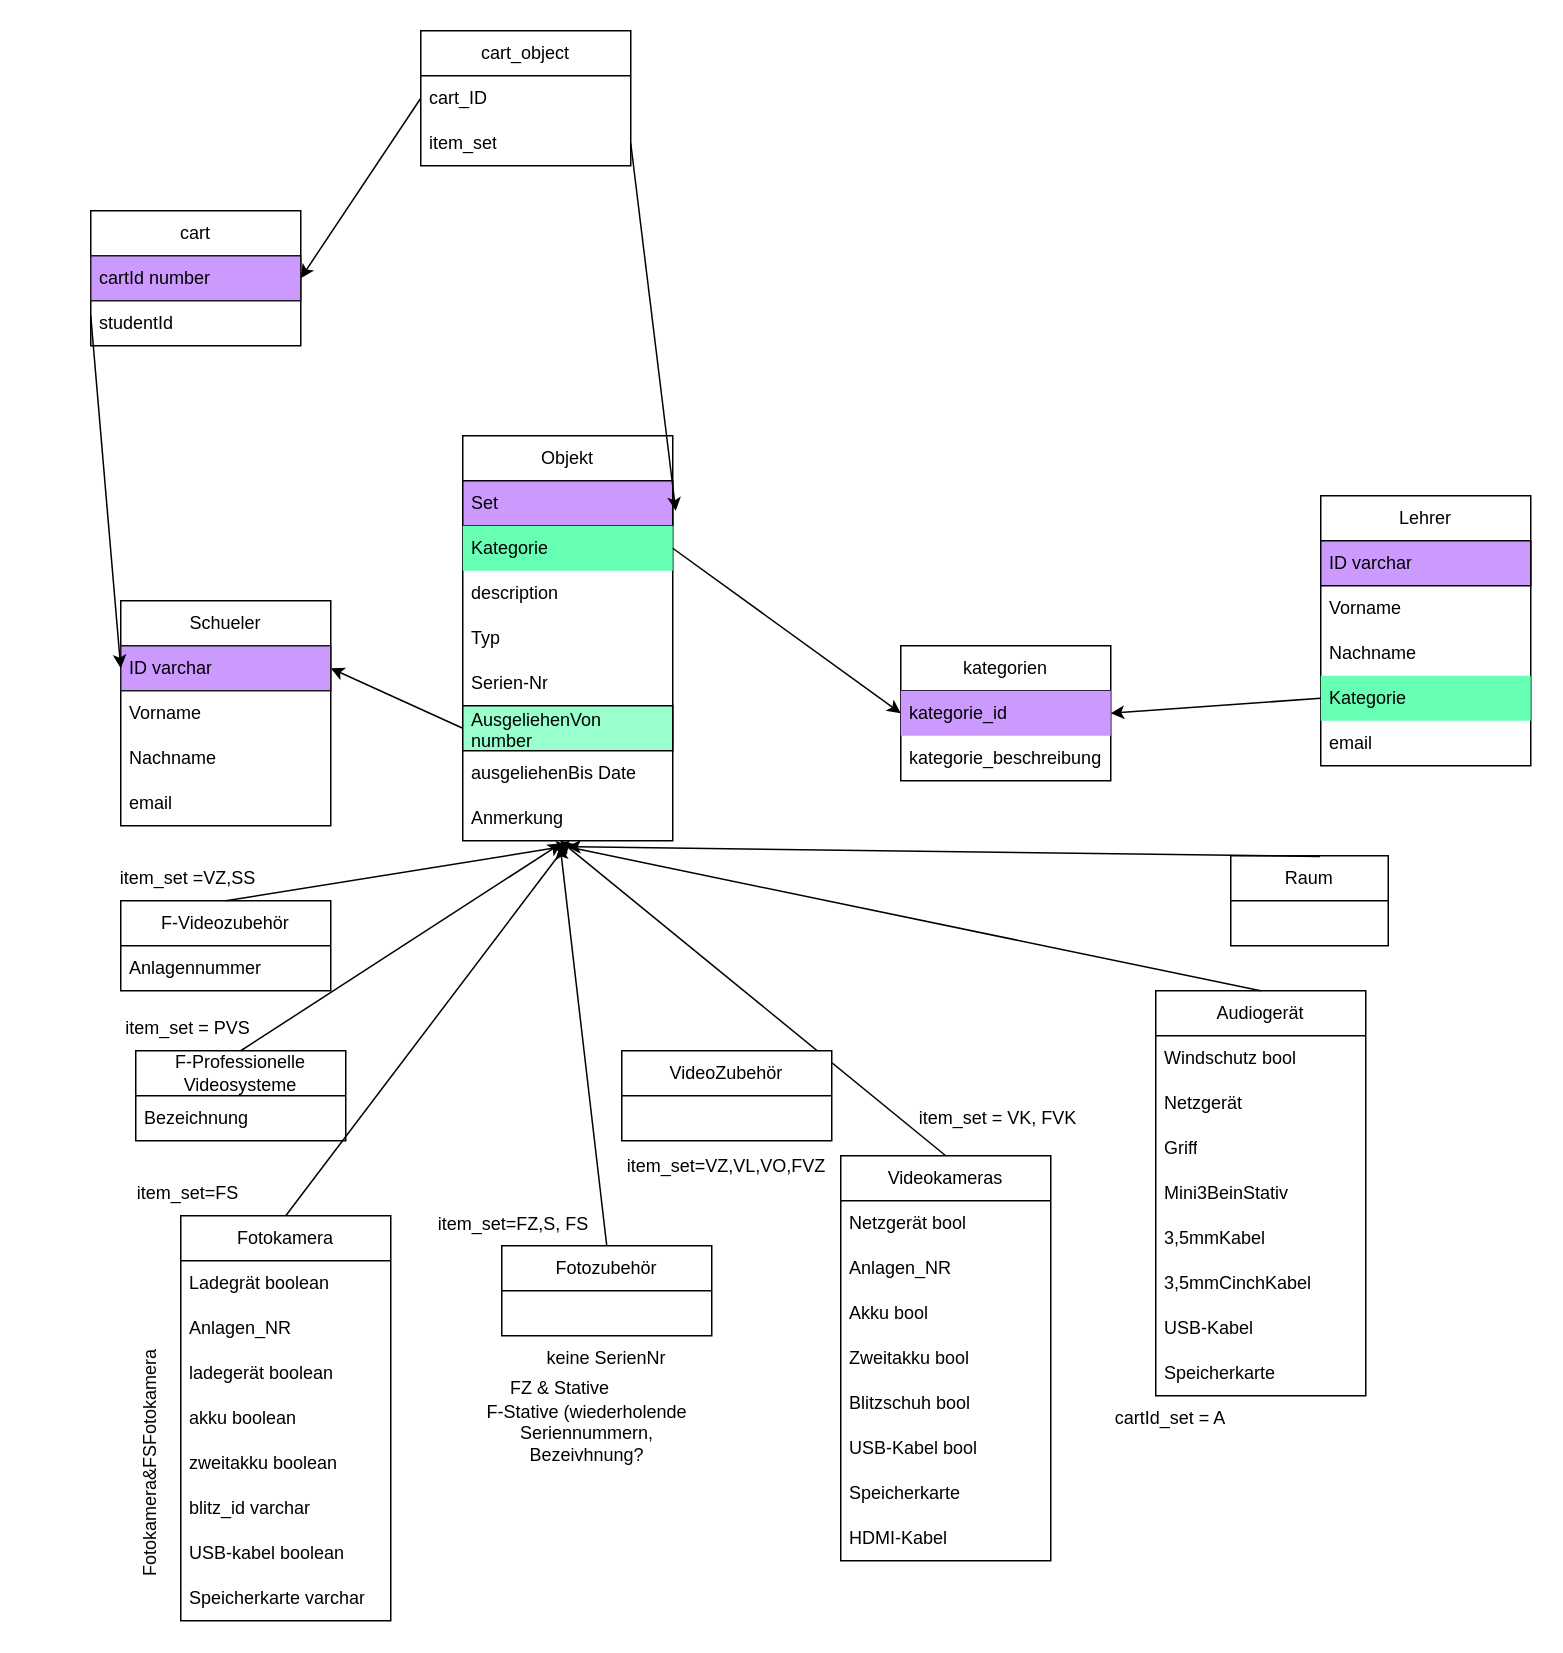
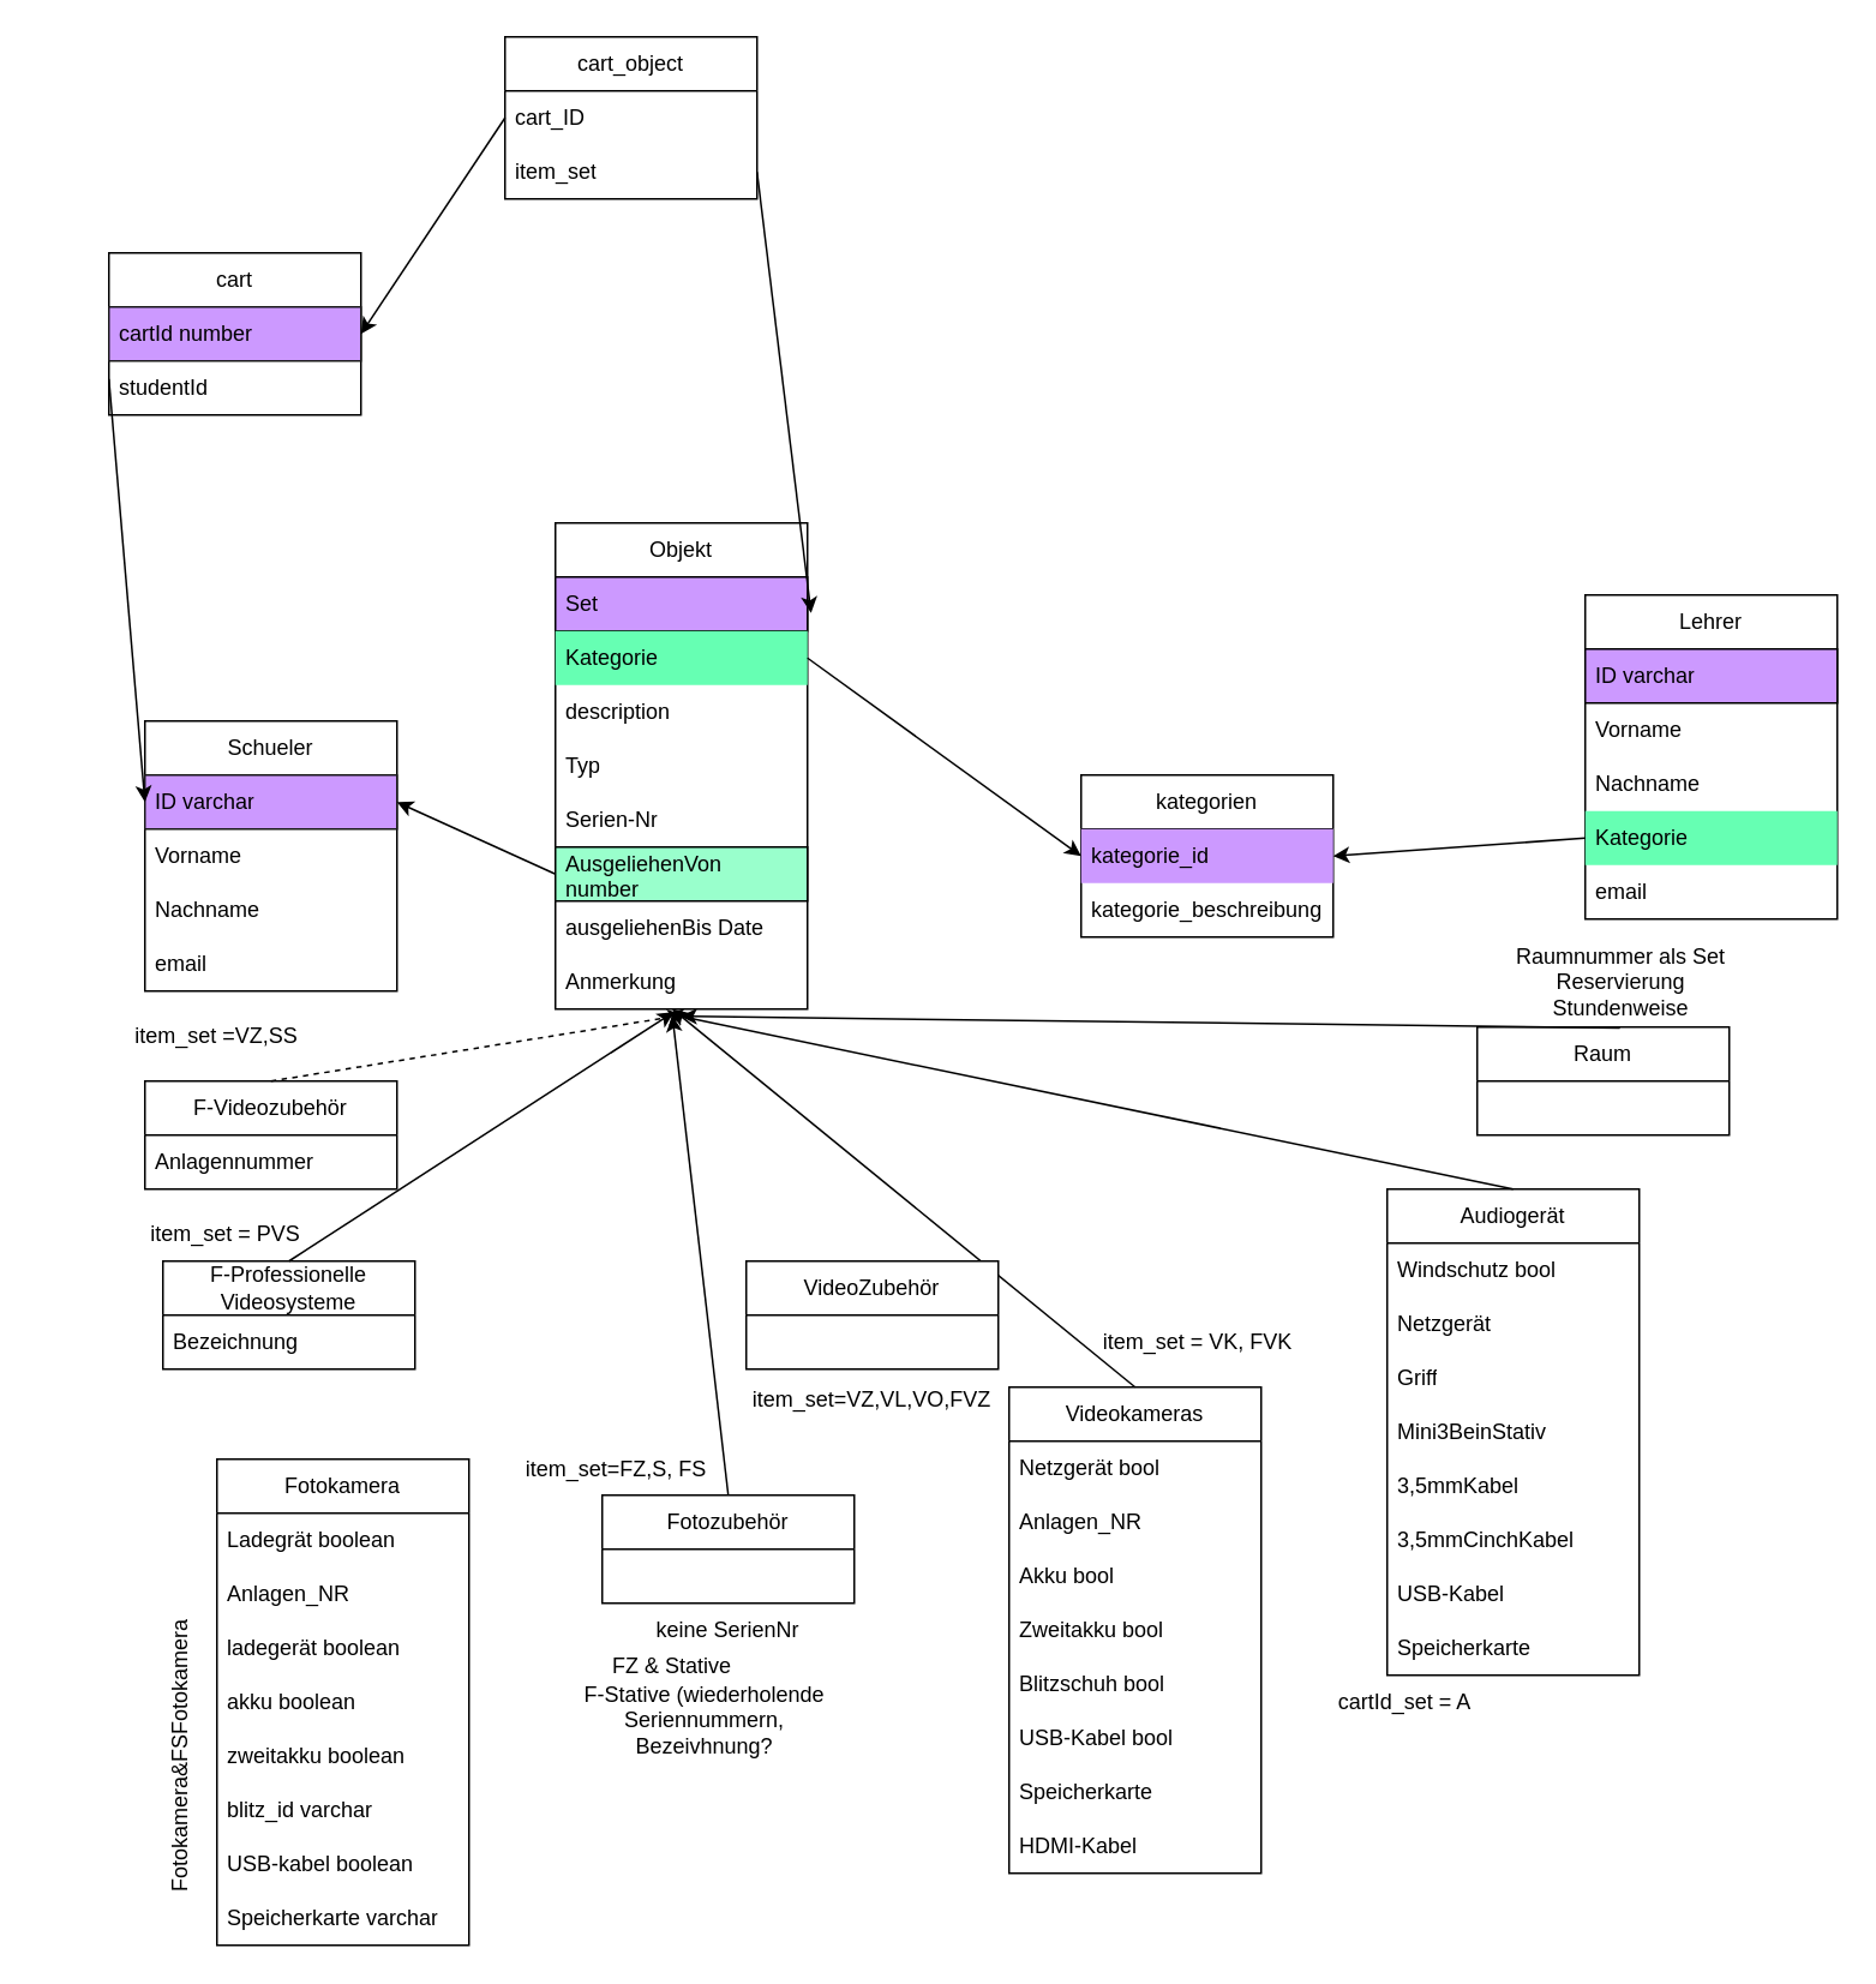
+ <mxCell id="56" value="Raumnummer als Set&lt;div&gt;Reservierung Stundenweise&lt;/div&gt;" style="text;html=1;align=center;verticalAlign=middle;whiteSpace=wrap;rounded=0;" parent="1" vertex="1"><mxGeometry x="830" y="530" width="140" height="30" as="geometry" /></mxCell>
- <mxCell id="53" value="" style="endArrow=classic;html=1;rounded=0;entryX=0.51;entryY=1.107;entryDx=0;entryDy=0;entryPerimeter=0;exitX=0.5;exitY=0;exitDx=0;exitDy=0;" parent="1" source="51" target="20" edge="1"><mxGeometry width="50" height="50" relative="1" as="geometry"><mxPoint x="170" y="510" as="sourcePoint" /><mxPoint x="220" y="460" as="targetPoint" /></mxGeometry></mxCell>
+ <mxCell id="53" value="" style="endArrow=classic;html=1;rounded=0;entryX=0.51;entryY=1.107;entryDx=0;entryDy=0;entryPerimeter=0;exitX=0.5;exitY=0;exitDx=0;exitDy=0;dashed=1;" parent="1" source="51" target="20" edge="1"><mxGeometry width="50" height="50" relative="1" as="geometry"><mxPoint x="170" y="510" as="sourcePoint" /><mxPoint x="220" y="460" as="targetPoint" /></mxGeometry></mxCell>
- <mxCell id="69" value="item_set =VZ,SS" style="text;html=1;align=center;verticalAlign=middle;whiteSpace=wrap;rounded=0;" parent="1" vertex="1"><mxGeometry x="70" y="570" width="110" height="30" as="geometry" /></mxCell>
+ <mxCell id="69" value="item_set =VZ,SS" style="text;html=1;align=center;verticalAlign=middle;whiteSpace=wrap;rounded=0;" parent="1" vertex="1"><mxGeometry x="65" y="560" width="110" height="30" as="geometry" /></mxCell>
- <mxCell id="54" value="Raum" style="swimlane;fontStyle=0;childLayout=stackLayout;horizontal=1;startSize=30;horizontalStack=0;resizeParent=1;resizeParentMax=0;resizeLast=0;collapsible=1;marginBottom=0;whiteSpace=wrap;html=1;" parent="1" vertex="1"><mxGeometry x="820" y="570" width="105" height="60" as="geometry" /></mxCell>
+ <mxCell id="54" value="Raum" style="swimlane;fontStyle=0;childLayout=stackLayout;horizontal=1;startSize=30;horizontalStack=0;resizeParent=1;resizeParentMax=0;resizeLast=0;collapsible=1;marginBottom=0;whiteSpace=wrap;html=1;" parent="1" vertex="1"><mxGeometry x="820" y="570" width="140" height="60" as="geometry" /></mxCell>
- <mxCell id="2" value="" style="endArrow=classic;html=1;rounded=0;exitX=0.5;exitY=0;exitDx=0;exitDy=0;entryX=0.501;entryY=1.053;entryDx=0;entryDy=0;entryPerimeter=0;" parent="1" source="3" target="20" edge="1"><mxGeometry width="50" height="50" relative="1" as="geometry"><mxPoint x="200" y="800" as="sourcePoint" /><mxPoint x="370" y="790" as="targetPoint" /></mxGeometry></mxCell>
- <mxCell id="71" value="item_set=FS" style="text;html=1;align=center;verticalAlign=middle;whiteSpace=wrap;rounded=0;" parent="1" vertex="1"><mxGeometry x="80" y="780" width="90" height="30" as="geometry" /></mxCell>
